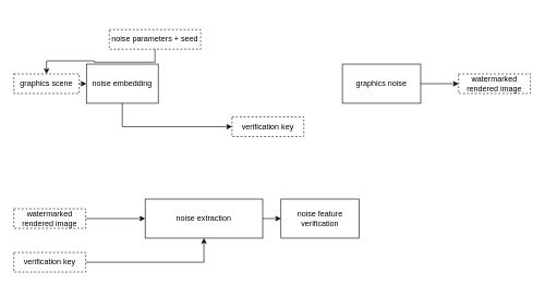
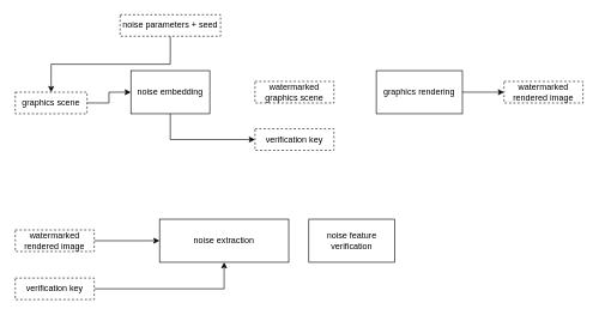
- <mxCell id="7" value="noise parameters + seed" style="whiteSpace=wrap;html=1;dashed=1;" vertex="1" parent="1"><mxGeometry x="166" y="45" width="140" height="30" as="geometry" /></mxCell>
+ <mxCell id="7" value="noise parameters + seed" style="whiteSpace=wrap;html=1;dashed=1;" vertex="1" parent="1"><mxGeometry x="166" y="20" width="140" height="30" as="geometry" /></mxCell>
- <mxCell id="5" value="graphics scene" style="whiteSpace=wrap;html=1;dashed=1;" vertex="1" parent="1"><mxGeometry x="20" y="113" width="100" height="30" as="geometry" /></mxCell>
+ <mxCell id="5" value="graphics scene" style="whiteSpace=wrap;html=1;dashed=1;" vertex="1" parent="1"><mxGeometry x="20" y="128" width="100" height="30" as="geometry" /></mxCell>
- <mxCell id="3" value="noise embedding" style="whiteSpace=wrap;html=1;" vertex="1" parent="1"><mxGeometry x="131" y="98" width="110" height="60" as="geometry" /></mxCell>
+ <mxCell id="3" value="noise embedding" style="whiteSpace=wrap;html=1;" vertex="1" parent="1"><mxGeometry x="181" y="98" width="110" height="60" as="geometry" /></mxCell>
+ <mxCell id="8" value="watermarked graphics scene" style="whiteSpace=wrap;html=1;dashed=1;" vertex="1" parent="1"><mxGeometry x="354" y="113" width="110" height="30" as="geometry" /></mxCell>
- <mxCell id="10" value="graphics noise" style="whiteSpace=wrap;html=1;" vertex="1" parent="1"><mxGeometry x="523" y="98" width="120" height="60" as="geometry" /></mxCell>
+ <mxCell id="10" value="graphics rendering" style="whiteSpace=wrap;html=1;" vertex="1" parent="1"><mxGeometry x="523" y="98" width="120" height="60" as="geometry" /></mxCell>
- <mxCell id="17" style="edgeStyle=orthogonalEdgeStyle;rounded=0;orthogonalLoop=1;jettySize=auto;html=1;exitX=1;exitY=0.5;exitDx=0;exitDy=0;entryX=0;entryY=0.5;entryDx=0;entryDy=0;" edge="1" parent="1" source="18" target="19"><mxGeometry relative="1" as="geometry" /></mxCell>
